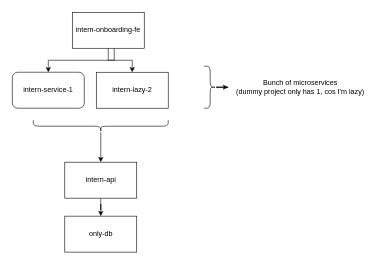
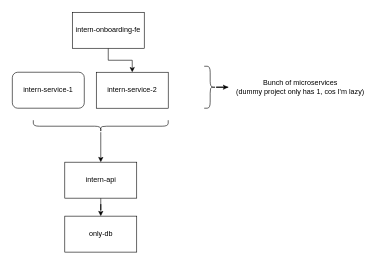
- <mxCell id="2" style="edgeStyle=orthogonalEdgeStyle;rounded=0;orthogonalLoop=1;jettySize=auto;html=1;entryX=0.5;entryY=0;entryDx=0;entryDy=0;" edge="1" parent="1" source="4" target="8"><mxGeometry relative="1" as="geometry"><mxPoint x="190" y="120" as="targetPoint" /><Array as="points"><mxPoint x="190" y="100" /><mxPoint x="80" y="100" /></Array></mxGeometry></mxCell>
- <mxCell id="9" value="intern-lazy-2" style="whiteSpace=wrap;html=1;" vertex="1" parent="1"><mxGeometry x="160" y="120" width="120" height="60" as="geometry" /></mxCell>
+ <mxCell id="9" value="intern-service-2" style="whiteSpace=wrap;html=1;" vertex="1" parent="1"><mxGeometry x="160" y="120" width="120" height="60" as="geometry" /></mxCell>
